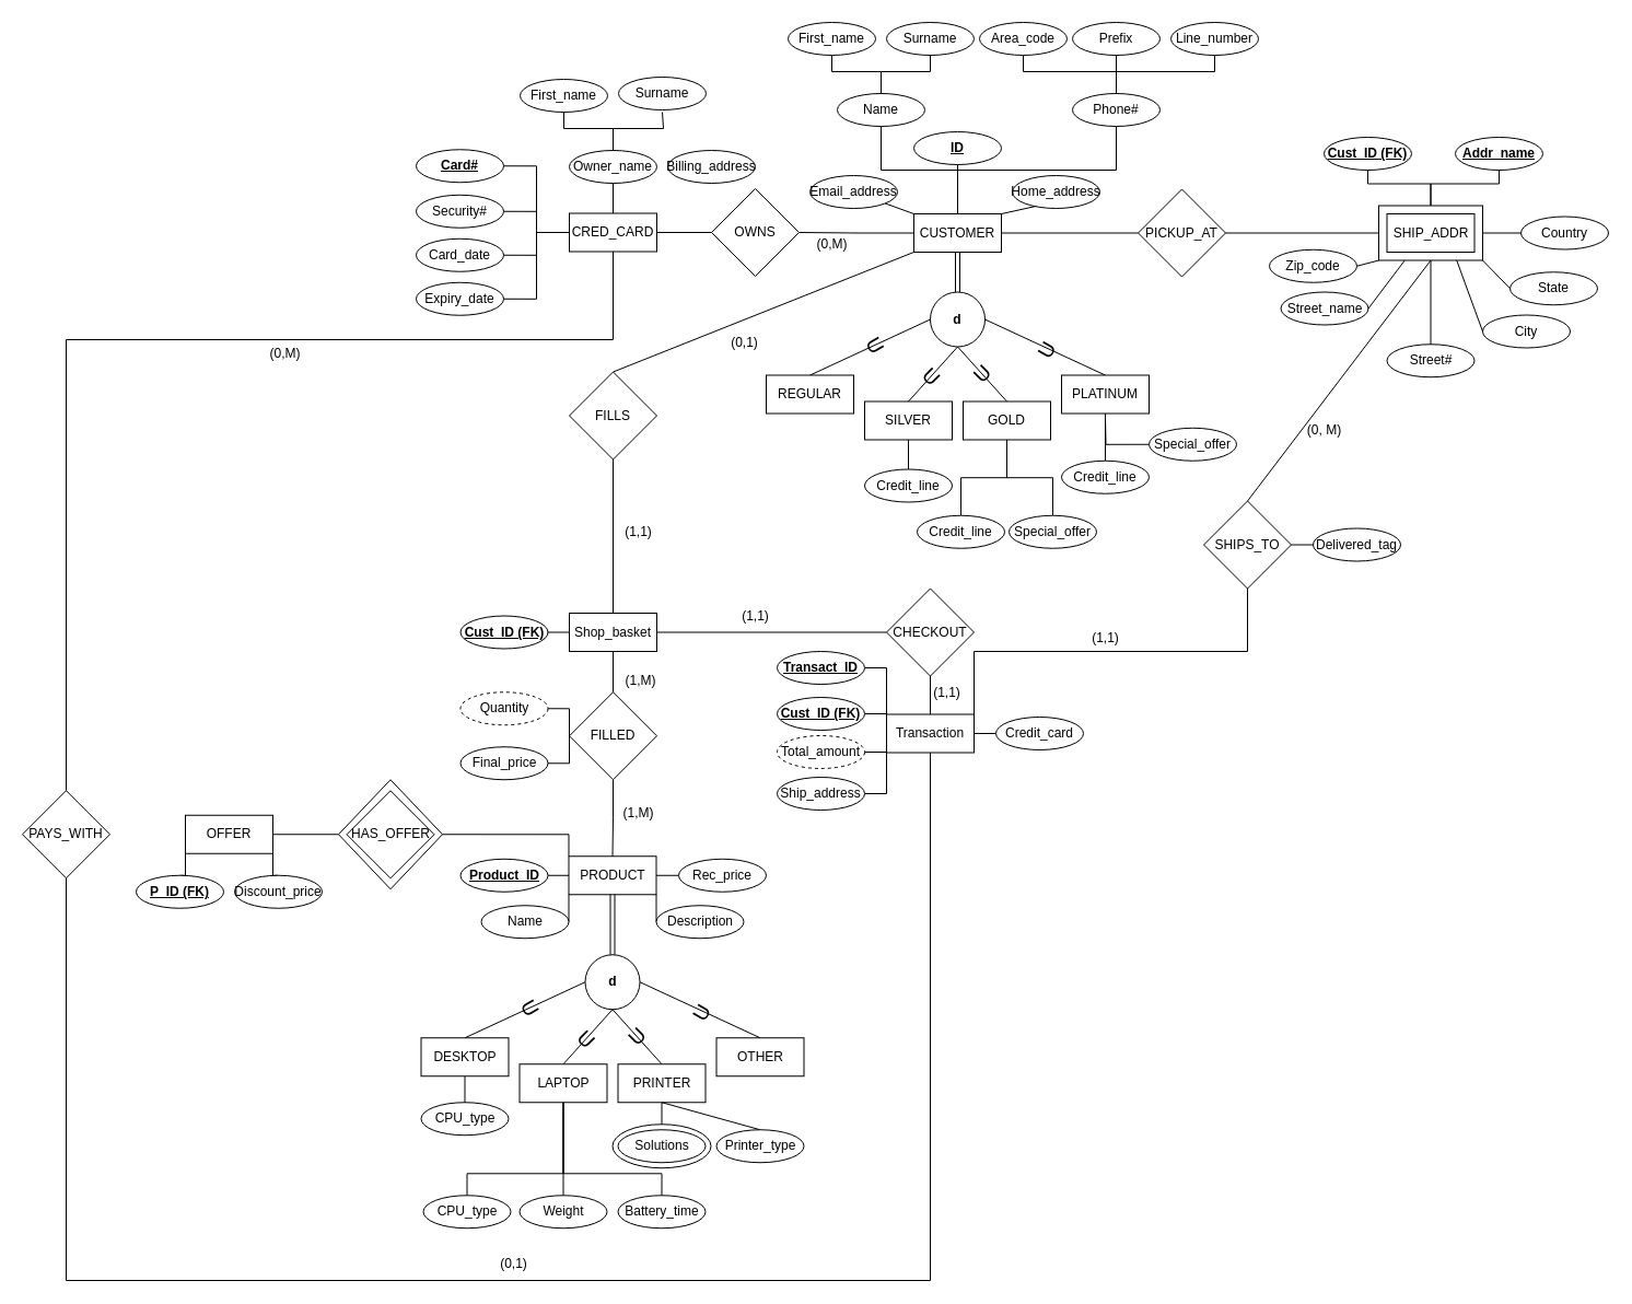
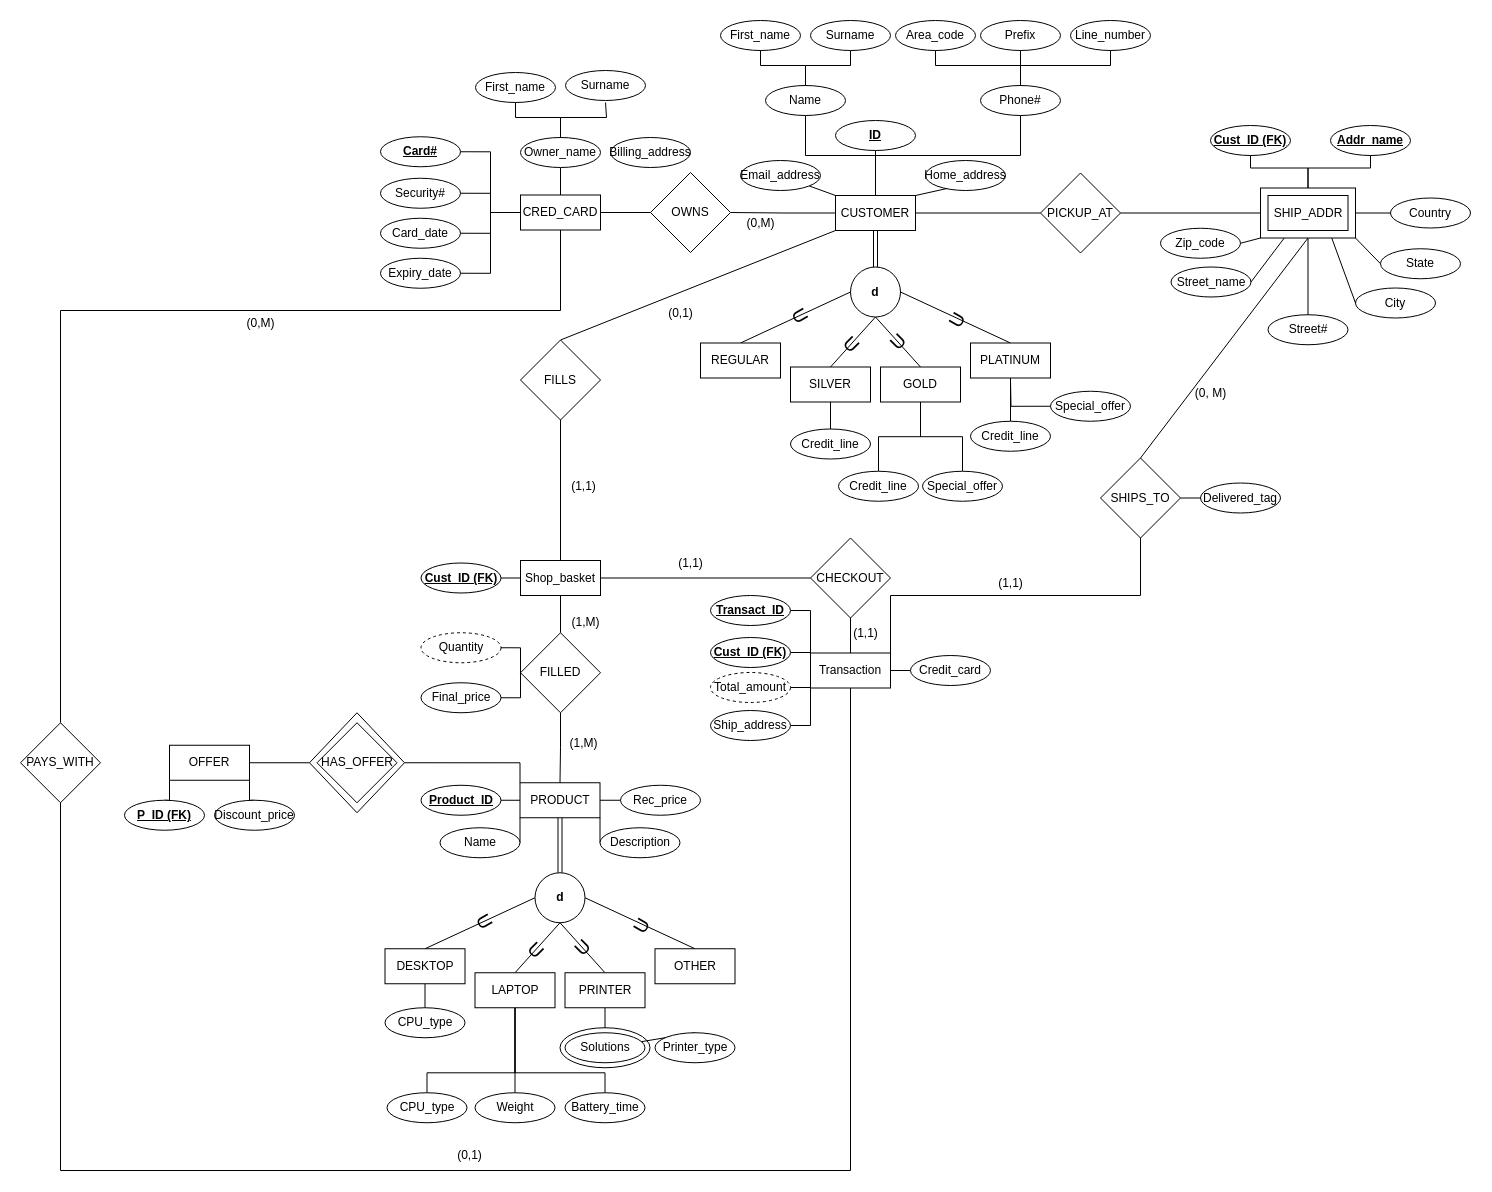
- <mxCell id="141" style="rounded=0;orthogonalLoop=1;jettySize=auto;html=1;exitX=0.5;exitY=0;exitDx=0;exitDy=0;entryX=0.5;entryY=1;entryDx=0;entryDy=0;endArrow=none;startFill=0;" edge="1" parent="1" source="142" target="131"><mxGeometry relative="1" as="geometry" /></mxCell>
+ <mxCell id="141" style="rounded=0;orthogonalLoop=1;jettySize=auto;html=1;exitX=0.5;exitY=0;exitDx=0;exitDy=0;endArrow=none;startFill=0;" edge="1" parent="1" source="142" target="143"><mxGeometry relative="1" as="geometry" /></mxCell>
